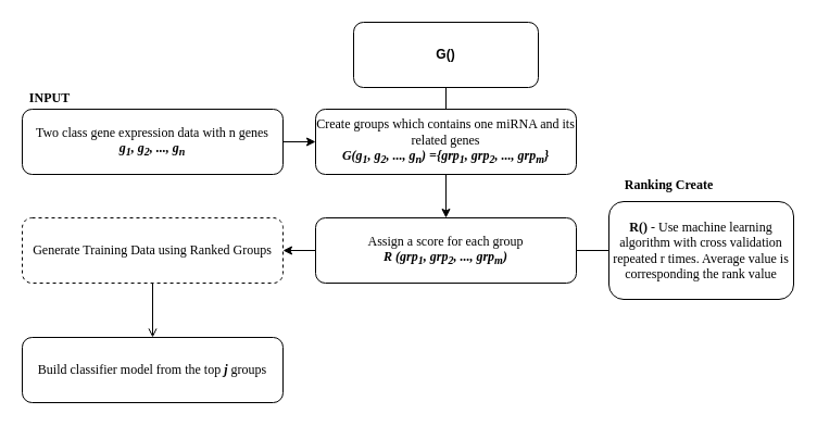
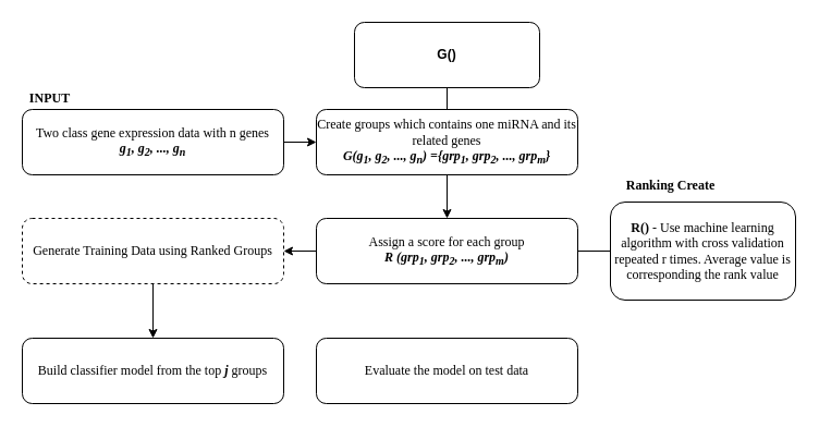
- <mxCell id="14" value="" style="endArrow=open;html=1;exitX=0.5;exitY=1;exitDx=0;exitDy=0;entryX=0.5;entryY=0;entryDx=0;entryDy=0;" parent="1" source="10" target="13" edge="1"><mxGeometry width="50" height="50" relative="1" as="geometry"><mxPoint x="170" y="490" as="sourcePoint" /><mxPoint x="220" y="440" as="targetPoint" /></mxGeometry></mxCell>
+ <mxCell id="14" value="" style="endArrow=classic;html=1;exitX=0.5;exitY=1;exitDx=0;exitDy=0;entryX=0.5;entryY=0;entryDx=0;entryDy=0;" parent="1" source="10" target="13" edge="1"><mxGeometry width="50" height="50" relative="1" as="geometry"><mxPoint x="170" y="490" as="sourcePoint" /><mxPoint x="220" y="440" as="targetPoint" /></mxGeometry></mxCell>
+ <mxCell id="15" value="&lt;font face=&quot;Times&quot;&gt;Evaluate the model on test data&lt;/font&gt;" style="rounded=1;whiteSpace=wrap;html=1;" parent="1" vertex="1"><mxGeometry x="290" y="310" width="240" height="60" as="geometry" /></mxCell>
